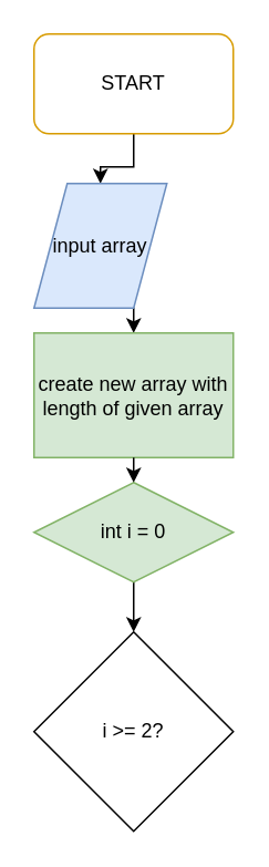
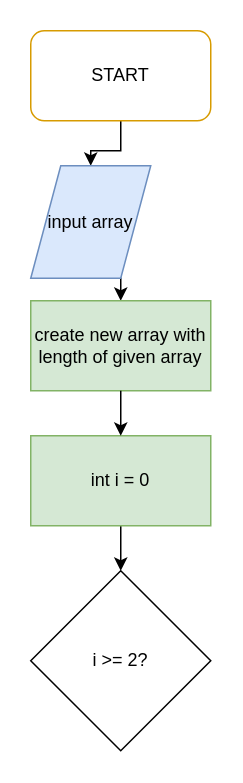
- <mxCell id="6" value="create new array with length of given array" style="rounded=0;whiteSpace=wrap;html=1;fillColor=#d5e8d4;strokeColor=#82b366;" vertex="1" parent="1"><mxGeometry x="20" y="200" width="120" height="75" as="geometry" /></mxCell>
+ <mxCell id="6" value="create new array with length of given array" style="rounded=0;whiteSpace=wrap;html=1;fillColor=#d5e8d4;strokeColor=#82b366;" vertex="1" parent="1"><mxGeometry x="20" y="200" width="120" height="60" as="geometry" /></mxCell>
- <mxCell id="8" value="int i = 0" style="rhombus;whiteSpace=wrap;html=1;fillColor=#d5e8d4;strokeColor=#82b366;" vertex="1" parent="1"><mxGeometry x="20" y="290" width="120" height="60" as="geometry" /></mxCell>
+ <mxCell id="8" value="int i = 0" style="rounded=0;whiteSpace=wrap;html=1;fillColor=#d5e8d4;strokeColor=#82b366;" vertex="1" parent="1"><mxGeometry x="20" y="290" width="120" height="60" as="geometry" /></mxCell>
